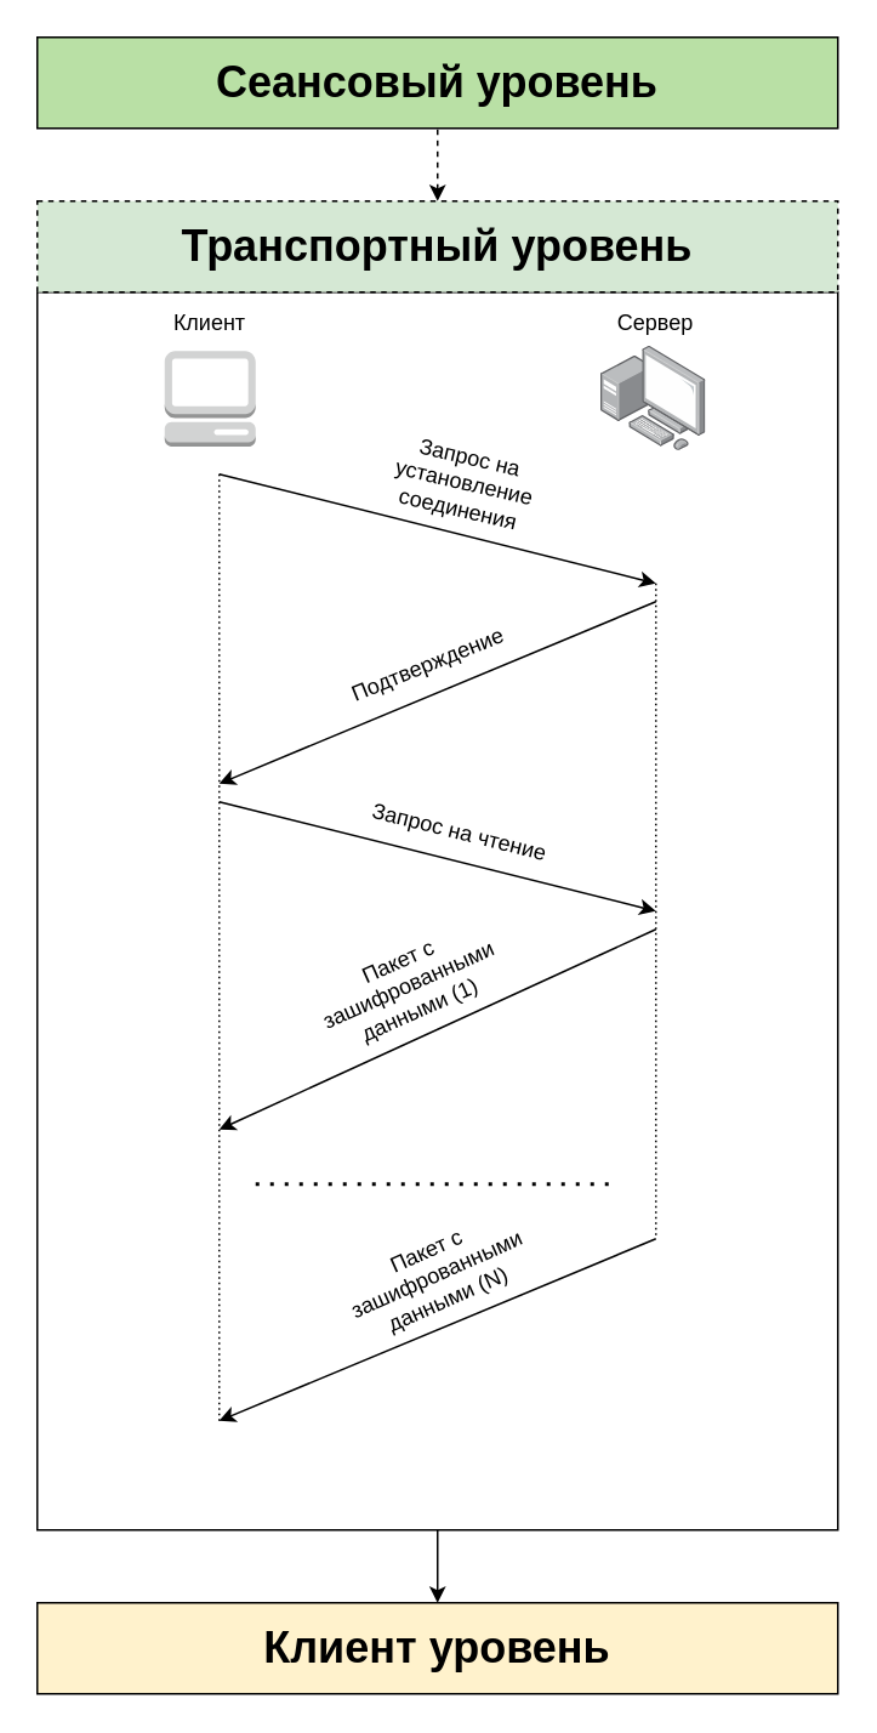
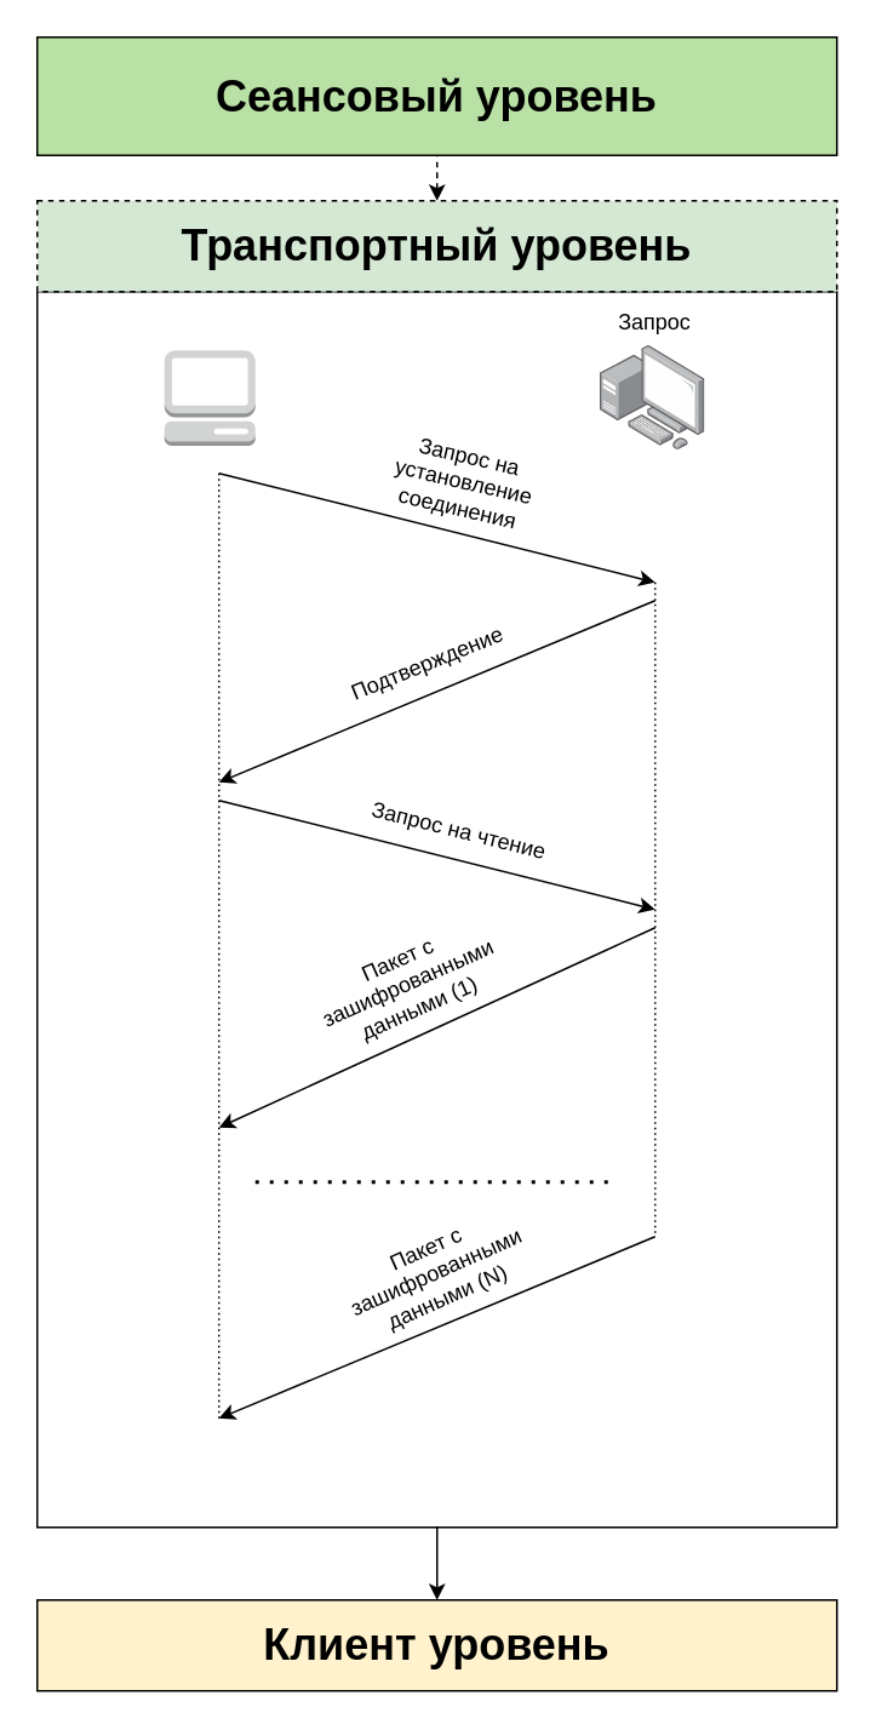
- <mxCell id="5" value="&lt;b&gt;&lt;font style=&quot;font-size: 24px;&quot;&gt;Сеансовый уровень&lt;br&gt;&lt;/font&gt;&lt;/b&gt;" style="rounded=0;whiteSpace=wrap;html=1;fillColor=#B9E0A5;strokeColor=#000000;" vertex="1" parent="1"><mxGeometry x="20" y="20" width="440" height="50" as="geometry" /></mxCell>
+ <mxCell id="5" value="&lt;b&gt;&lt;font style=&quot;font-size: 24px;&quot;&gt;Сеансовый уровень&lt;br&gt;&lt;/font&gt;&lt;/b&gt;" style="rounded=0;whiteSpace=wrap;html=1;fillColor=#B9E0A5;strokeColor=#000000;" vertex="1" parent="1"><mxGeometry x="20" y="20" width="440" height="65" as="geometry" /></mxCell>
- <mxCell id="20" value="Сервер" style="text;html=1;strokeColor=none;fillColor=none;align=center;verticalAlign=middle;whiteSpace=wrap;rounded=0;" vertex="1" parent="1"><mxGeometry x="330" y="162.4" width="60" height="30" as="geometry" /></mxCell>
+ <mxCell id="20" value="Запрос" style="text;html=1;strokeColor=none;fillColor=none;align=center;verticalAlign=middle;whiteSpace=wrap;rounded=0;" vertex="1" parent="1"><mxGeometry x="330" y="162.4" width="60" height="30" as="geometry" /></mxCell>
- <mxCell id="19" value="Клиент" style="text;html=1;strokeColor=none;fillColor=none;align=center;verticalAlign=middle;whiteSpace=wrap;rounded=0;" vertex="1" parent="1"><mxGeometry x="85" y="162.4" width="60" height="30" as="geometry" /></mxCell>
